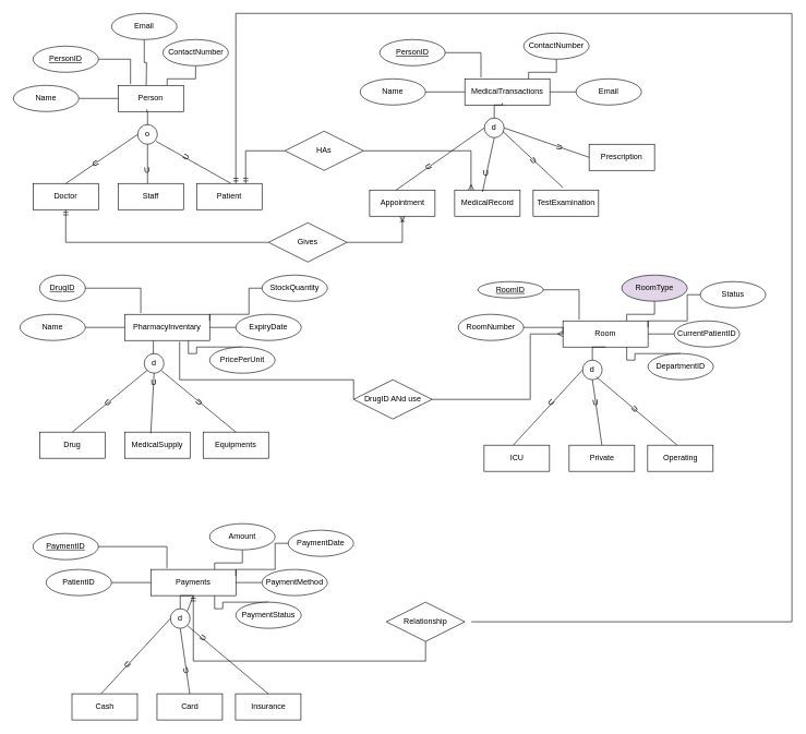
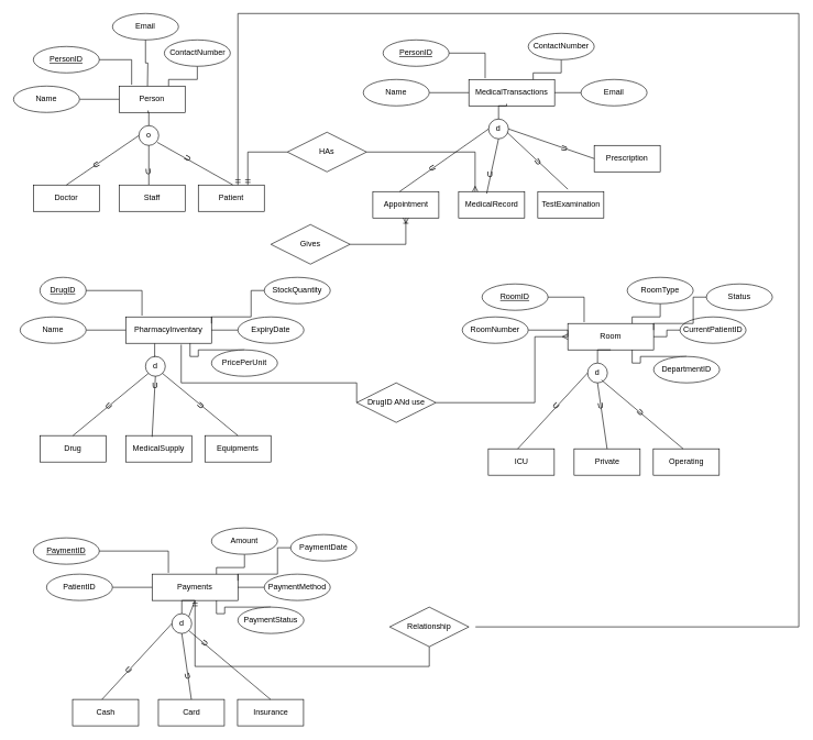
- <mxCell id="103" style="edgeStyle=orthogonalEdgeStyle;rounded=0;orthogonalLoop=1;jettySize=auto;html=1;entryX=0.5;entryY=1;entryDx=0;entryDy=0;endArrow=ERmandOne;endFill=0;" parent="1" source="105" target="12" edge="1"><mxGeometry relative="1" as="geometry" /></mxCell>
- <mxCell id="54" value="RoomType" style="ellipse;whiteSpace=wrap;html=1;align=center;fillColor=#e1d5e7;" parent="1" vertex="1"><mxGeometry x="950" y="420" width="100" height="40" as="geometry" /></mxCell>
+ <mxCell id="54" value="RoomType" style="ellipse;whiteSpace=wrap;html=1;align=center;" parent="1" vertex="1"><mxGeometry x="950" y="420" width="100" height="40" as="geometry" /></mxCell>
- <mxCell id="55" value="&lt;u&gt;RoomID&lt;/u&gt;" style="ellipse;whiteSpace=wrap;html=1;align=center;" parent="1" vertex="1"><mxGeometry x="730" y="430" width="100" height="25" as="geometry" /></mxCell>
+ <mxCell id="55" value="&lt;u&gt;RoomID&lt;/u&gt;" style="ellipse;whiteSpace=wrap;html=1;align=center;" parent="1" vertex="1"><mxGeometry x="730" y="430" width="100" height="40" as="geometry" /></mxCell>
- <mxCell id="52" value="CurrentPatientID" style="ellipse;whiteSpace=wrap;html=1;align=center;" parent="1" vertex="1"><mxGeometry x="1030" y="490" width="100" height="40" as="geometry" /></mxCell>
+ <mxCell id="52" value="CurrentPatientID" style="ellipse;whiteSpace=wrap;html=1;align=center;" parent="1" vertex="1"><mxGeometry x="1030" y="480" width="100" height="40" as="geometry" /></mxCell>
